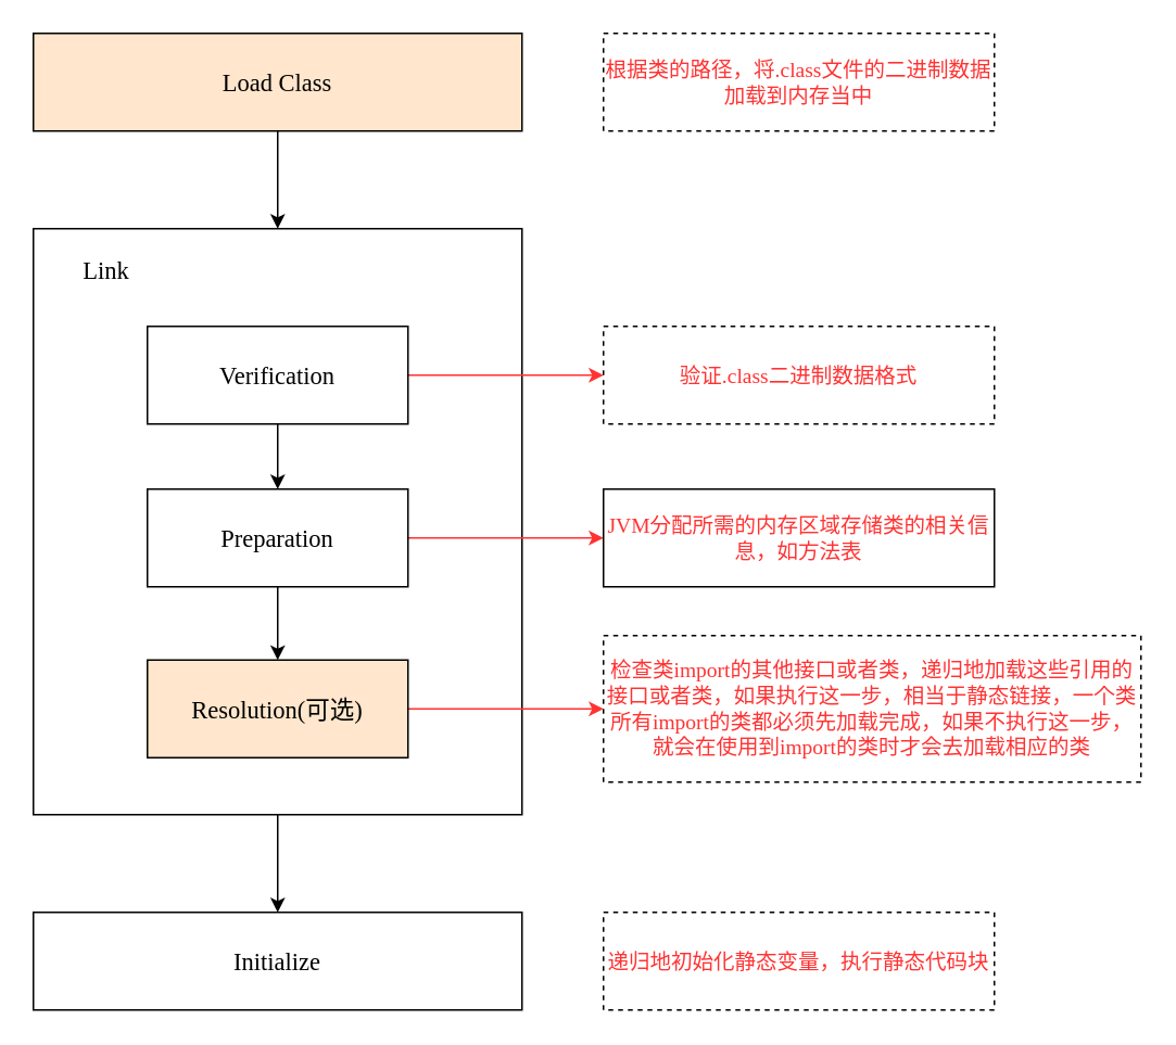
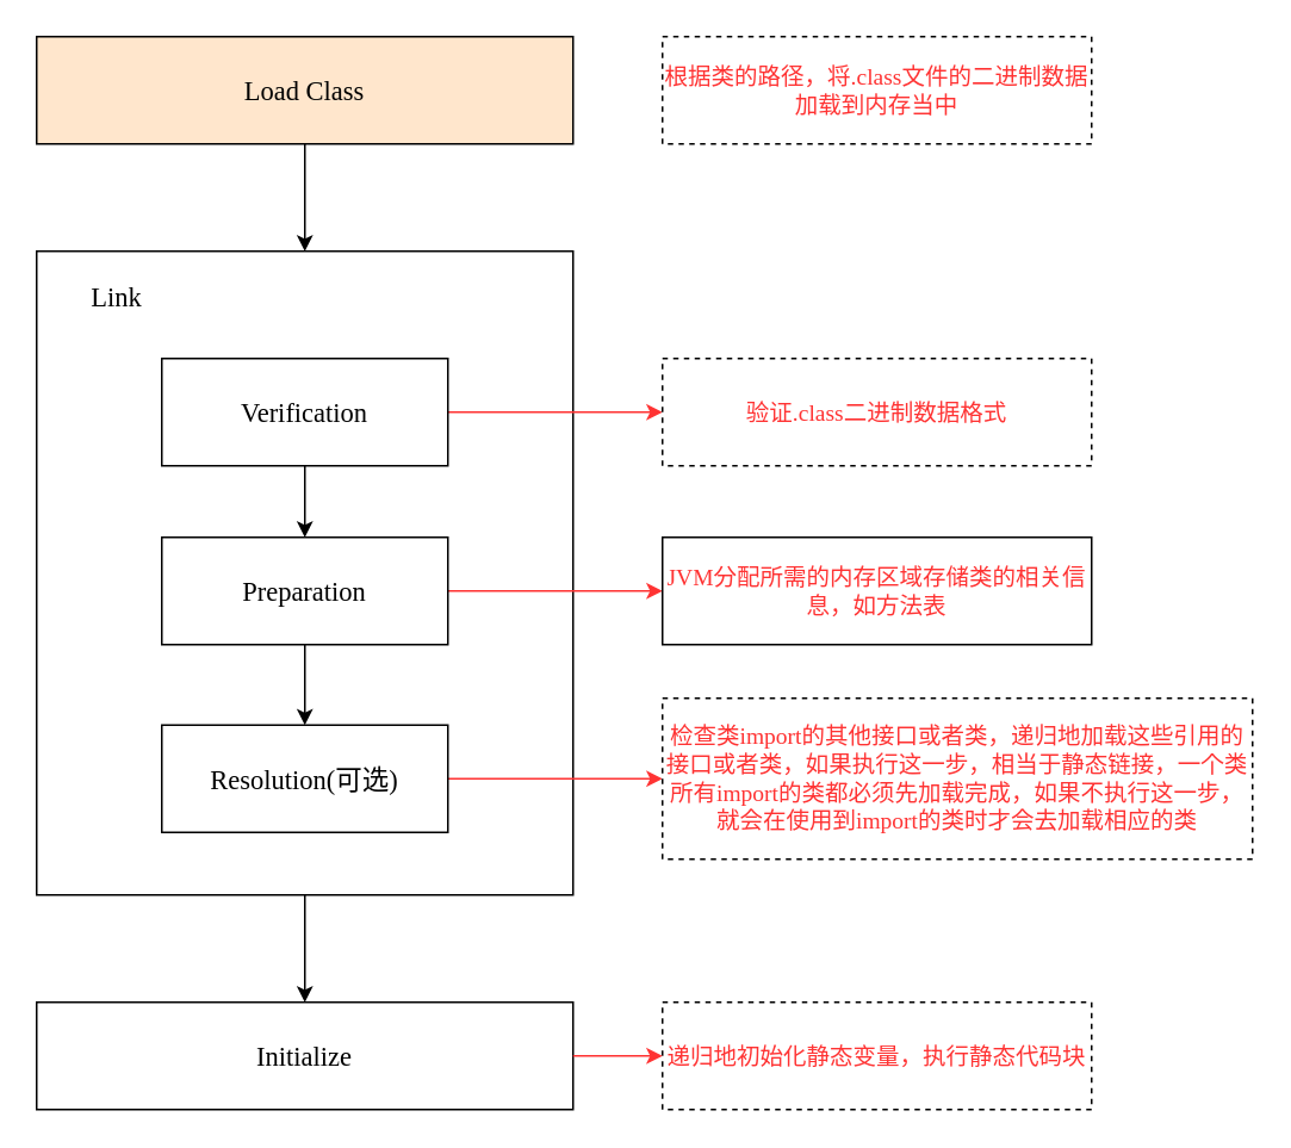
- <mxCell id="14" value="&lt;font face=&quot;menlo&quot;&gt;Resolution(可选)&lt;/font&gt;" style="rounded=0;whiteSpace=wrap;html=1;fontSize=15;fillColor=#ffe6cc;" vertex="1" parent="1"><mxGeometry x="90" y="405" width="160" height="60" as="geometry" /></mxCell>
+ <mxCell id="14" value="&lt;font face=&quot;menlo&quot;&gt;Resolution(可选)&lt;/font&gt;" style="rounded=0;whiteSpace=wrap;html=1;fontSize=15;" vertex="1" parent="1"><mxGeometry x="90" y="405" width="160" height="60" as="geometry" /></mxCell>
+ <mxCell id="21" style="edgeStyle=orthogonalEdgeStyle;rounded=0;orthogonalLoop=1;jettySize=auto;html=1;exitX=1;exitY=0.5;exitDx=0;exitDy=0;strokeColor=#FF3333;entryX=0;entryY=0.5;entryDx=0;entryDy=0;" edge="1" parent="1" source="15" target="20"><mxGeometry relative="1" as="geometry"><mxPoint x="260" y="445" as="sourcePoint" /><mxPoint x="370" y="590" as="targetPoint" /></mxGeometry></mxCell>
